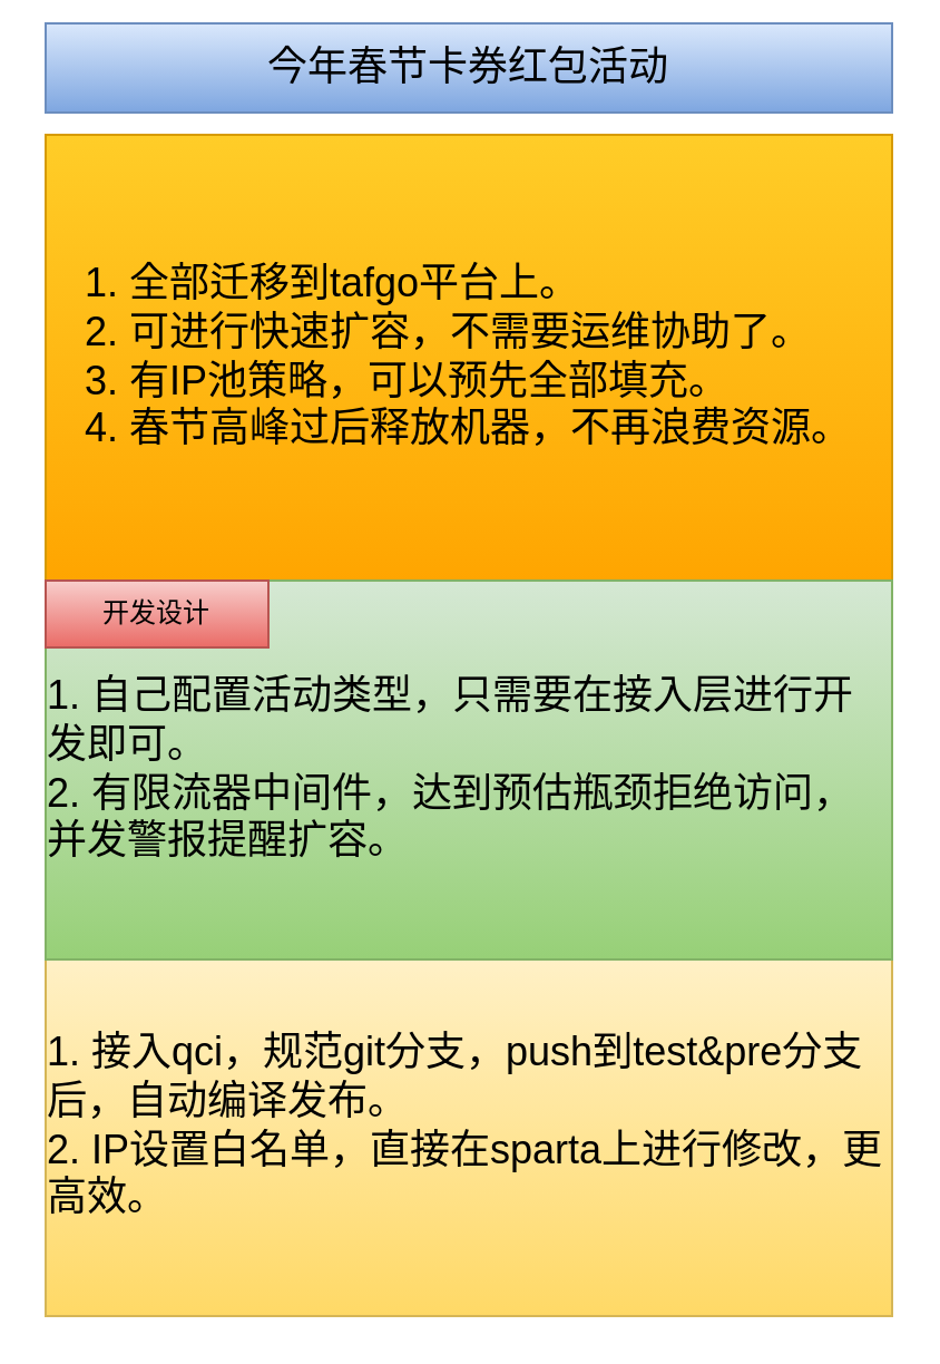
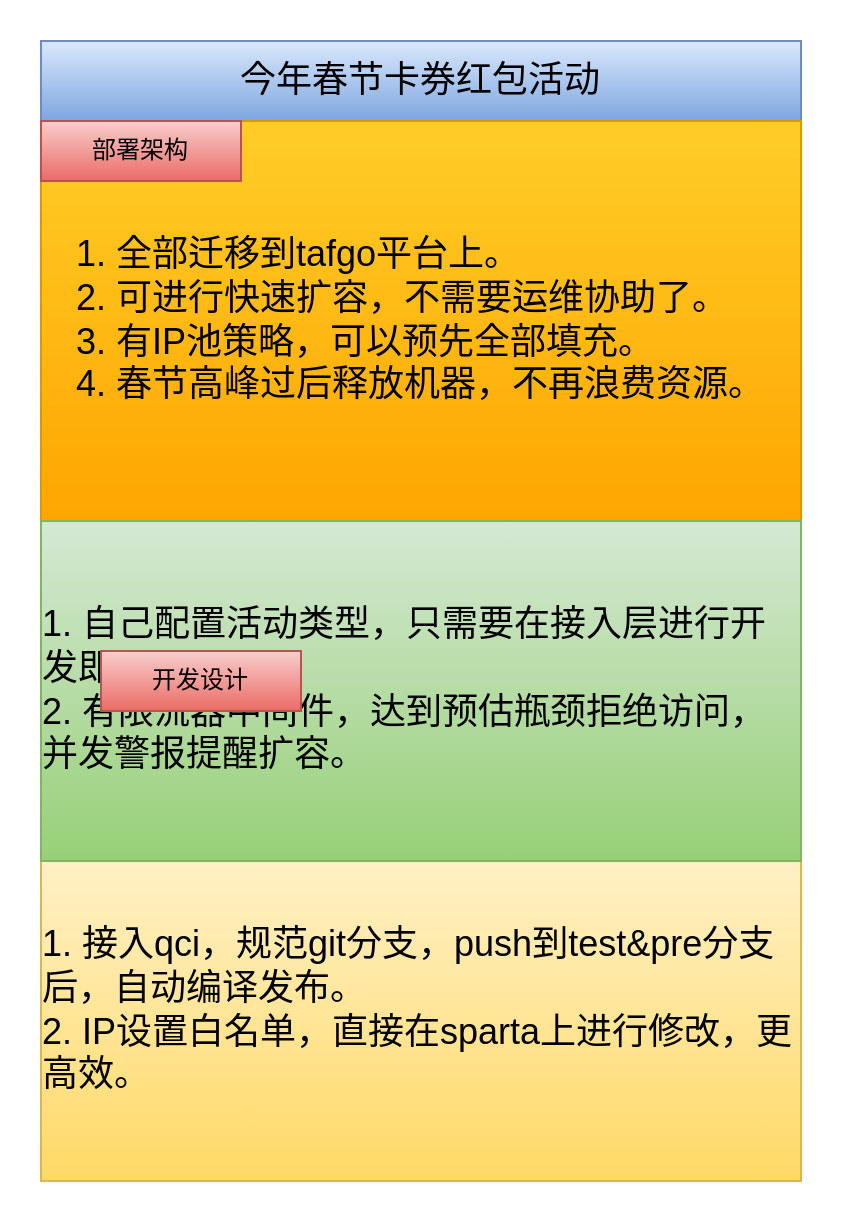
- <mxCell id="3" value="&lt;font style=&quot;font-size: 18px&quot;&gt;今年春节卡券红包活动&lt;/font&gt;" style="rounded=0;whiteSpace=wrap;html=1;gradientColor=#7ea6e0;fillColor=#dae8fc;strokeColor=#6c8ebf;" parent="1" vertex="1"><mxGeometry x="20" y="10" width="380" height="40" as="geometry" /></mxCell>
+ <mxCell id="3" value="&lt;font style=&quot;font-size: 18px&quot;&gt;今年春节卡券红包活动&lt;/font&gt;" style="rounded=0;whiteSpace=wrap;html=1;gradientColor=#7ea6e0;fillColor=#dae8fc;strokeColor=#6c8ebf;" parent="1" vertex="1"><mxGeometry x="20" y="20" width="380" height="40" as="geometry" /></mxCell>
+ <mxCell id="5" value="部署架构" style="rounded=0;whiteSpace=wrap;html=1;gradientColor=#ea6b66;fillColor=#f8cecc;strokeColor=#b85450;" parent="1" vertex="1"><mxGeometry x="20" y="60" width="100" height="30" as="geometry" /></mxCell>
- <mxCell id="7" value="开发设计" style="rounded=0;whiteSpace=wrap;html=1;gradientColor=#ea6b66;fillColor=#f8cecc;strokeColor=#b85450;" parent="1" vertex="1"><mxGeometry x="20" y="260" width="100" height="30" as="geometry" /></mxCell>
+ <mxCell id="7" value="开发设计" style="rounded=0;whiteSpace=wrap;html=1;gradientColor=#ea6b66;fillColor=#f8cecc;strokeColor=#b85450;" parent="1" vertex="1"><mxGeometry x="50" y="325" width="100" height="30" as="geometry" /></mxCell>
